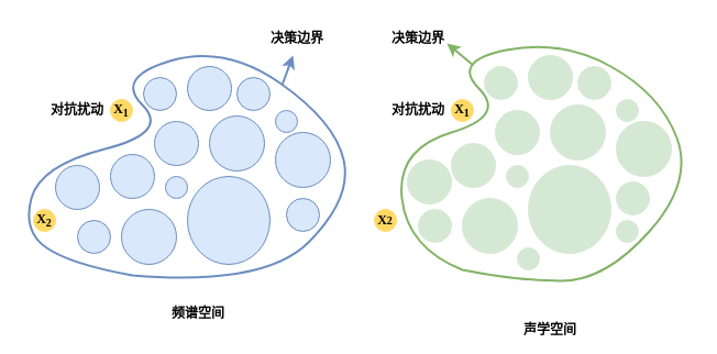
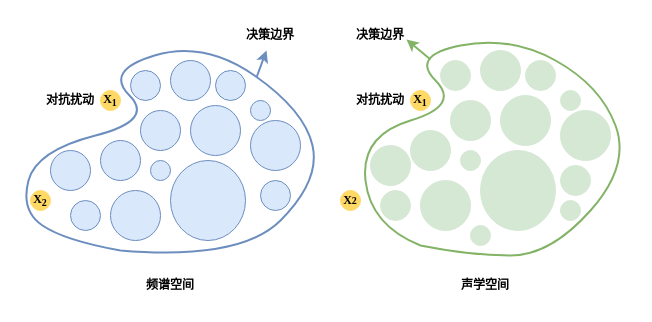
- <mxCell id="38" value="&lt;b&gt;频谱空间&lt;/b&gt;" style="text;html=1;align=center;verticalAlign=middle;whiteSpace=wrap;rounded=0;" vertex="1" parent="1"><mxGeometry x="150" y="270" width="60" height="30" as="geometry" /></mxCell>
+ <mxCell id="38" value="&lt;b&gt;频谱空间&lt;/b&gt;" style="text;html=1;align=center;verticalAlign=middle;whiteSpace=wrap;rounded=0;" vertex="1" parent="1"><mxGeometry x="140" y="270" width="60" height="30" as="geometry" /></mxCell>
- <mxCell id="39" value="&lt;b&gt;声学空间&lt;/b&gt;" style="text;html=1;align=center;verticalAlign=middle;whiteSpace=wrap;rounded=0;" vertex="1" parent="1"><mxGeometry x="470" y="285" width="60" height="30" as="geometry" /></mxCell>
+ <mxCell id="39" value="&lt;b&gt;声学空间&lt;/b&gt;" style="text;html=1;align=center;verticalAlign=middle;whiteSpace=wrap;rounded=0;" vertex="1" parent="1"><mxGeometry x="455" y="270" width="60" height="30" as="geometry" /></mxCell>
